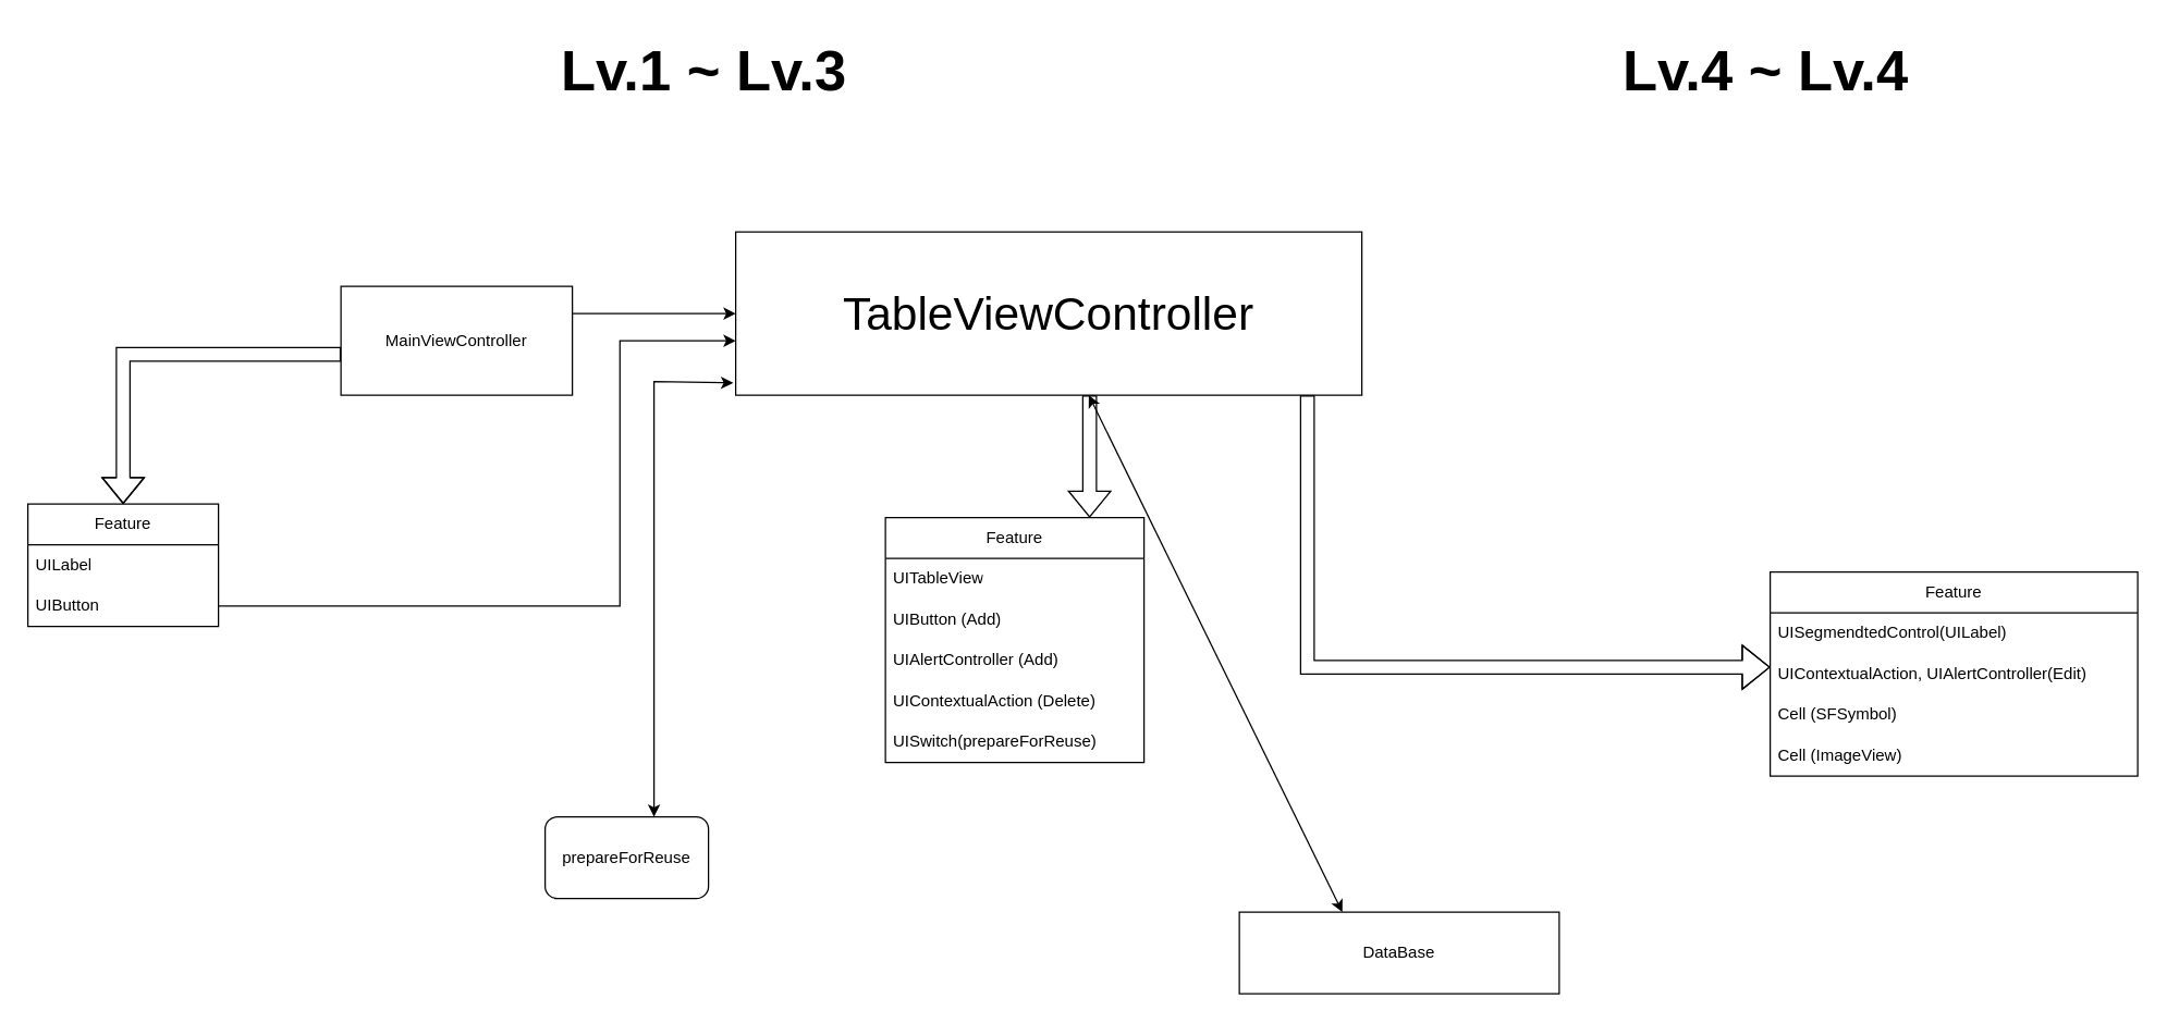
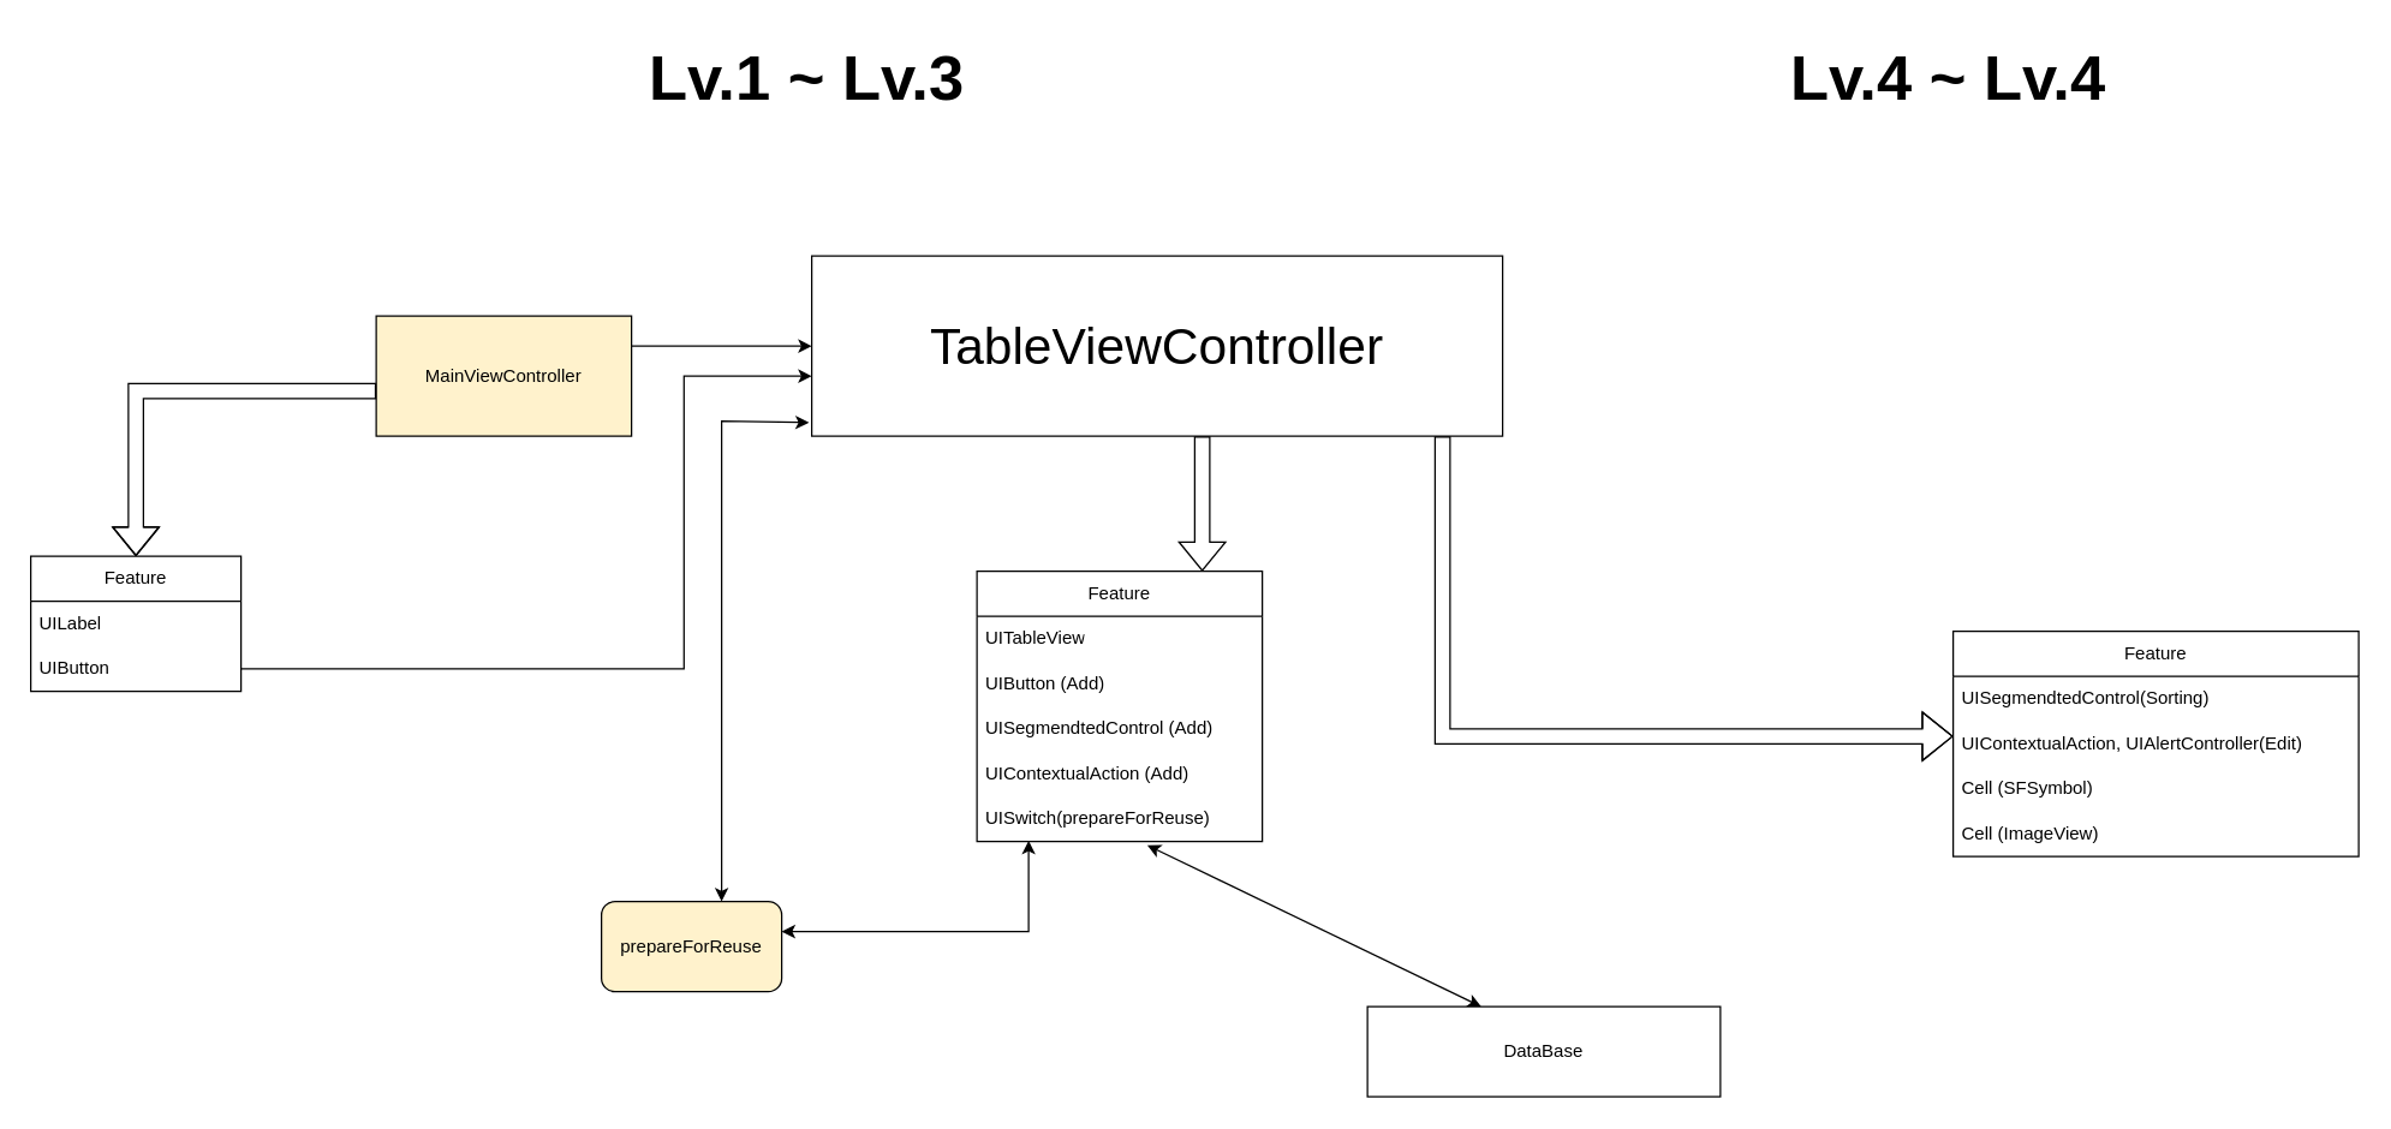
- <mxCell id="18" value="&lt;h1 style=&quot;margin-top: 0px;&quot;&gt;&lt;font style=&quot;font-size: 42px;&quot;&gt;Lv.1 ~ Lv.3&lt;/font&gt;&lt;/h1&gt;" style="text;html=1;whiteSpace=wrap;overflow=hidden;rounded=0;" vertex="1" parent="1"><mxGeometry x="410" y="20" width="230" height="60" as="geometry" /></mxCell>
+ <mxCell id="18" value="&lt;h1 style=&quot;margin-top: 0px;&quot;&gt;&lt;font style=&quot;font-size: 42px;&quot;&gt;Lv.1 ~ Lv.3&lt;/font&gt;&lt;/h1&gt;" style="text;html=1;whiteSpace=wrap;overflow=hidden;rounded=0;" vertex="1" parent="1"><mxGeometry x="430" y="20" width="230" height="60" as="geometry" /></mxCell>
- <mxCell id="2" value="MainViewController" style="rounded=0;whiteSpace=wrap;html=1;" parent="1" vertex="1"><mxGeometry x="250" y="210" width="170" height="80" as="geometry" /></mxCell>
+ <mxCell id="2" value="MainViewController" style="rounded=0;whiteSpace=wrap;html=1;fillColor=#fff2cc;" parent="1" vertex="1"><mxGeometry x="250" y="210" width="170" height="80" as="geometry" /></mxCell>
- <mxCell id="26" value="UISegmendtedControl(UILabel)" style="text;strokeColor=none;fillColor=none;align=left;verticalAlign=middle;spacingLeft=4;spacingRight=4;overflow=hidden;points=[[0,0.5],[1,0.5]];portConstraint=eastwest;rotatable=0;whiteSpace=wrap;html=1;" vertex="1" parent="25"><mxGeometry y="30" width="270" height="30" as="geometry" /></mxCell>
+ <mxCell id="26" value="UISegmendtedControl(Sorting)" style="text;strokeColor=none;fillColor=none;align=left;verticalAlign=middle;spacingLeft=4;spacingRight=4;overflow=hidden;points=[[0,0.5],[1,0.5]];portConstraint=eastwest;rotatable=0;whiteSpace=wrap;html=1;" vertex="1" parent="25"><mxGeometry y="30" width="270" height="30" as="geometry" /></mxCell>
- <mxCell id="17" value="" style="endArrow=classic;startArrow=classic;html=1;rounded=0;exitX=0.322;exitY=0;exitDx=0;exitDy=0;exitPerimeter=0;" edge="1" parent="1" source="23" target="3"><mxGeometry width="50" height="50" relative="1" as="geometry"><mxPoint x="940.56" y="665.52" as="sourcePoint" /><mxPoint x="680" y="570" as="targetPoint" /></mxGeometry></mxCell>
+ <mxCell id="17" value="" style="endArrow=classic;startArrow=classic;html=1;rounded=0;entryX=0.597;entryY=1.083;entryDx=0;entryDy=0;entryPerimeter=0;exitX=0.322;exitY=0;exitDx=0;exitDy=0;exitPerimeter=0;" edge="1" parent="1" source="23" target="15"><mxGeometry width="50" height="50" relative="1" as="geometry"><mxPoint x="940.56" y="665.52" as="sourcePoint" /><mxPoint x="680" y="570" as="targetPoint" /></mxGeometry></mxCell>
- <mxCell id="13" value="UIAlertController (Add&lt;span style=&quot;background-color: initial;&quot;&gt;)&lt;/span&gt;" style="text;strokeColor=none;fillColor=none;align=left;verticalAlign=middle;spacingLeft=4;spacingRight=4;overflow=hidden;points=[[0,0.5],[1,0.5]];portConstraint=eastwest;rotatable=0;whiteSpace=wrap;html=1;" vertex="1" parent="10"><mxGeometry y="90" width="190" height="30" as="geometry" /></mxCell>
+ <mxCell id="13" value="UISegmendtedControl (Add&lt;span style=&quot;background-color: initial;&quot;&gt;)&lt;/span&gt;" style="text;strokeColor=none;fillColor=none;align=left;verticalAlign=middle;spacingLeft=4;spacingRight=4;overflow=hidden;points=[[0,0.5],[1,0.5]];portConstraint=eastwest;rotatable=0;whiteSpace=wrap;html=1;" vertex="1" parent="10"><mxGeometry y="90" width="190" height="30" as="geometry" /></mxCell>
- <mxCell id="14" value="UIContextualAction (Delete)" style="text;strokeColor=none;fillColor=none;align=left;verticalAlign=middle;spacingLeft=4;spacingRight=4;overflow=hidden;points=[[0,0.5],[1,0.5]];portConstraint=eastwest;rotatable=0;whiteSpace=wrap;html=1;" vertex="1" parent="10"><mxGeometry y="120" width="190" height="30" as="geometry" /></mxCell>
+ <mxCell id="14" value="UIContextualAction (Add)" style="text;strokeColor=none;fillColor=none;align=left;verticalAlign=middle;spacingLeft=4;spacingRight=4;overflow=hidden;points=[[0,0.5],[1,0.5]];portConstraint=eastwest;rotatable=0;whiteSpace=wrap;html=1;" vertex="1" parent="10"><mxGeometry y="120" width="190" height="30" as="geometry" /></mxCell>
+ <mxCell id="20" value="" style="endArrow=classic;startArrow=classic;html=1;rounded=0;edgeStyle=elbowEdgeStyle;elbow=vertical;exitX=0.181;exitY=0.983;exitDx=0;exitDy=0;exitPerimeter=0;" edge="1" parent="1" source="15" target="19"><mxGeometry width="50" height="50" relative="1" as="geometry"><mxPoint x="540" y="750" as="sourcePoint" /><mxPoint x="460" y="680" as="targetPoint" /><Array as="points"><mxPoint x="500" y="620" /></Array></mxGeometry></mxCell>
- <mxCell id="19" value="prepareForReuse" style="rounded=1;whiteSpace=wrap;html=1;" vertex="1" parent="1"><mxGeometry x="400" y="600" width="120" height="60" as="geometry" /></mxCell>
+ <mxCell id="19" value="prepareForReuse" style="rounded=1;whiteSpace=wrap;html=1;fillColor=#fff2cc;" vertex="1" parent="1"><mxGeometry x="400" y="600" width="120" height="60" as="geometry" /></mxCell>
